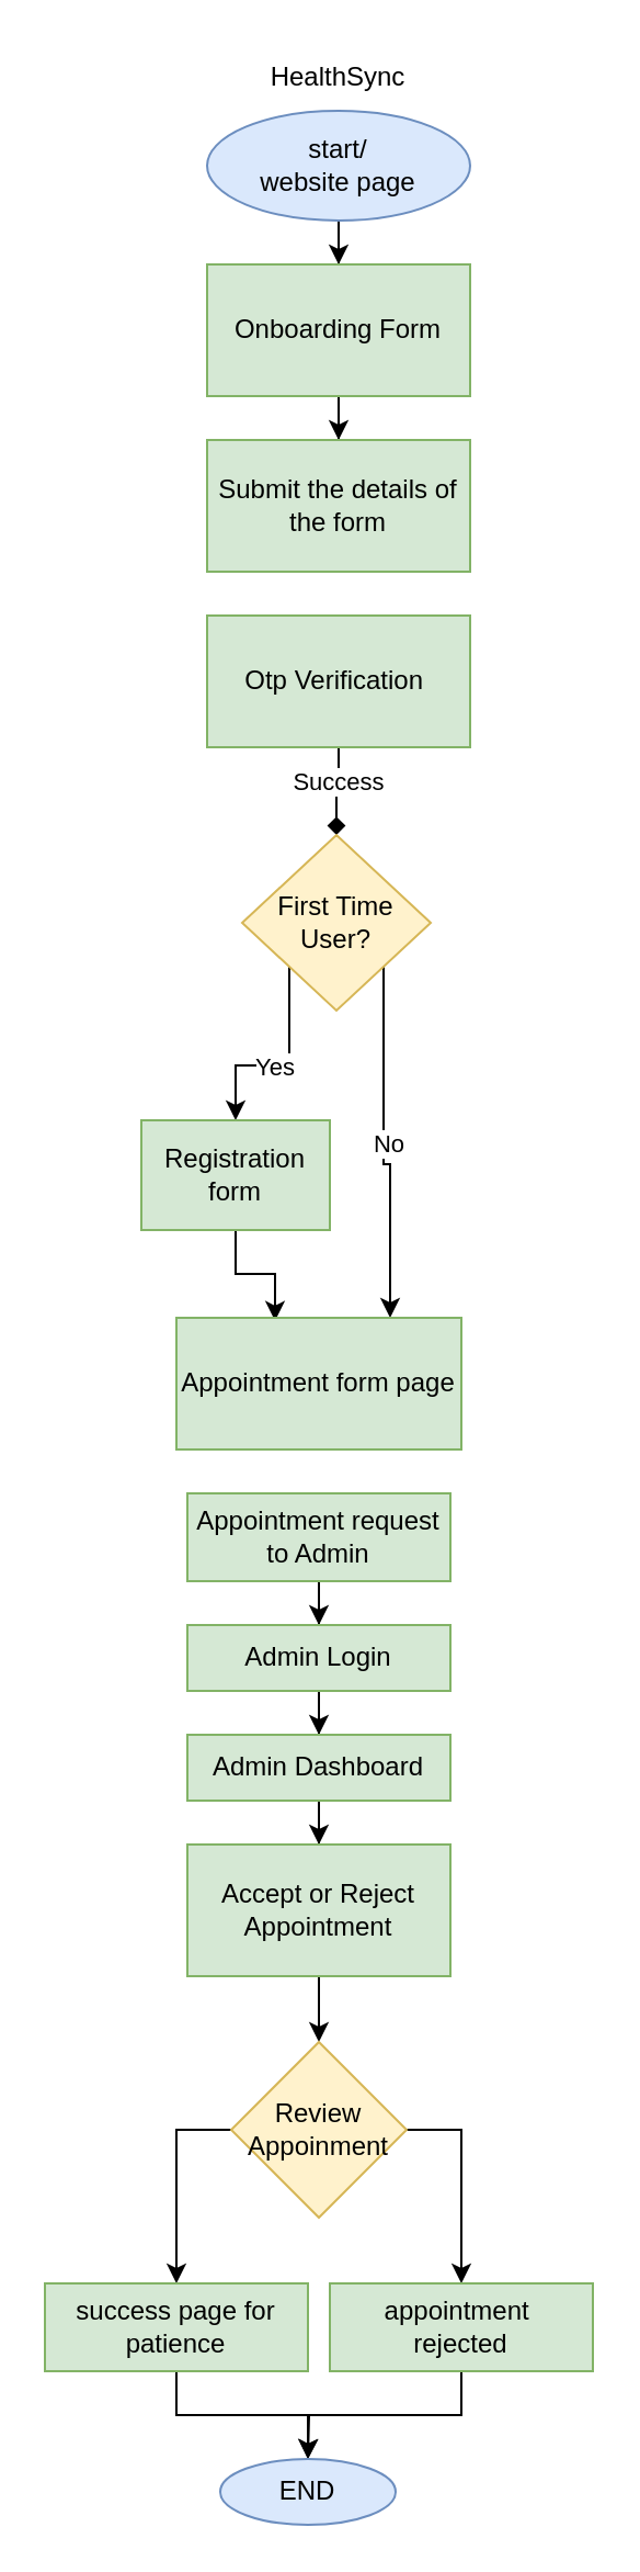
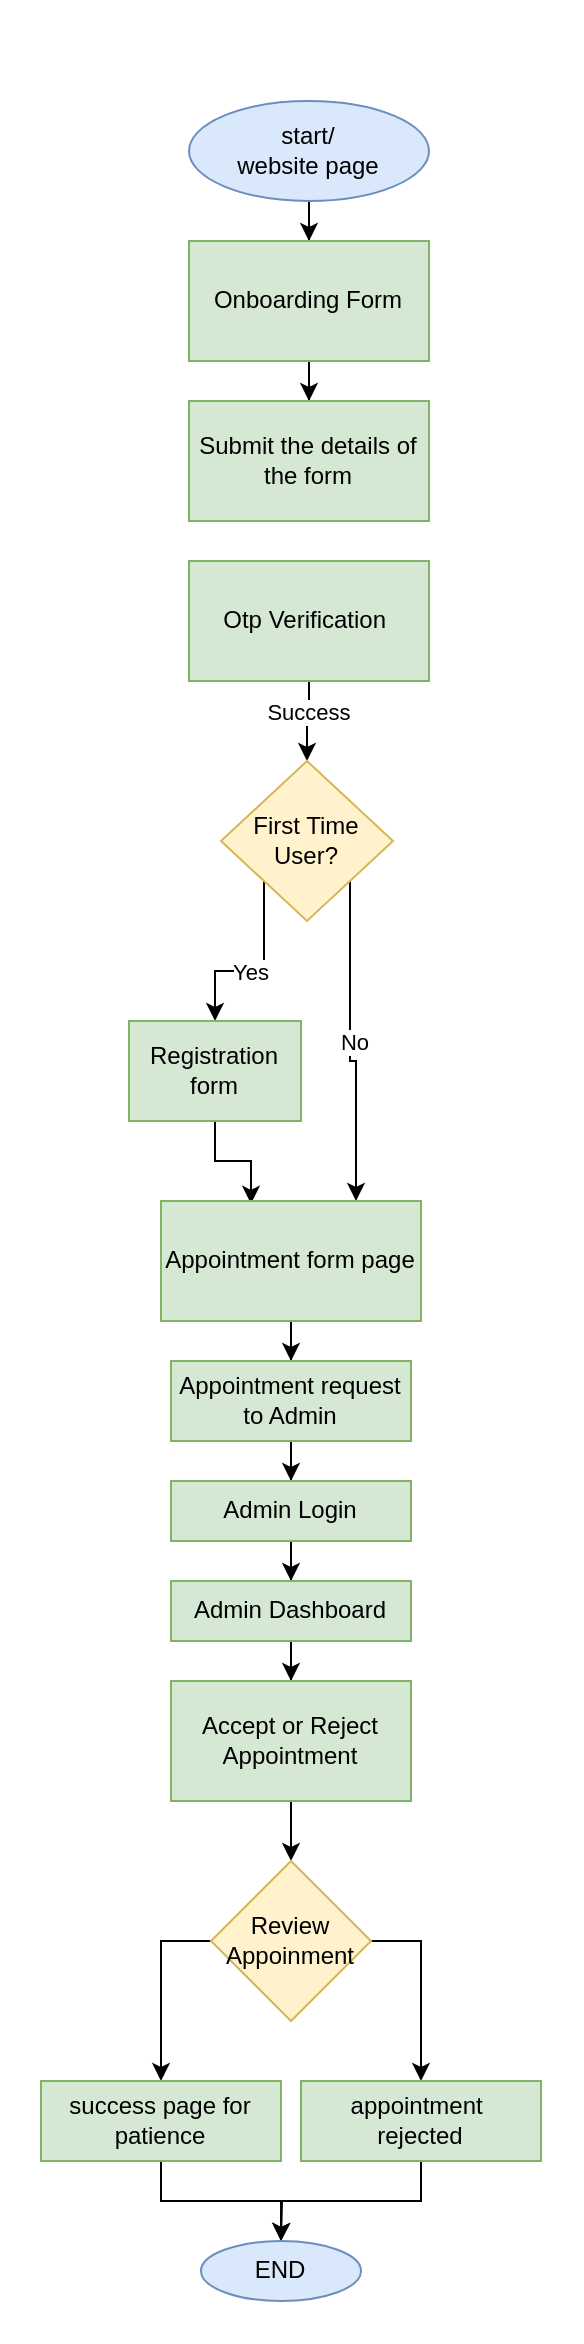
- <mxCell id="2" value="HealthSync" style="text;html=1;align=center;verticalAlign=middle;whiteSpace=wrap;rounded=0;" vertex="1" parent="1"><mxGeometry x="124" y="20" width="60" height="30" as="geometry" /></mxCell>
- <mxCell id="8" style="edgeStyle=orthogonalEdgeStyle;rounded=0;orthogonalLoop=1;jettySize=auto;html=1;exitX=0.5;exitY=1;exitDx=0;exitDy=0;entryX=0.5;entryY=0;entryDx=0;entryDy=0;endArrow=diamond;" edge="1" parent="1" source="10" target="15"><mxGeometry relative="1" as="geometry" /></mxCell>
+ <mxCell id="8" style="edgeStyle=orthogonalEdgeStyle;rounded=0;orthogonalLoop=1;jettySize=auto;html=1;exitX=0.5;exitY=1;exitDx=0;exitDy=0;entryX=0.5;entryY=0;entryDx=0;entryDy=0;" edge="1" parent="1" source="10" target="15"><mxGeometry relative="1" as="geometry" /></mxCell>
+ <mxCell id="18" style="edgeStyle=orthogonalEdgeStyle;rounded=0;orthogonalLoop=1;jettySize=auto;html=1;exitX=0.5;exitY=1;exitDx=0;exitDy=0;" edge="1" parent="1" source="19" target="21"><mxGeometry relative="1" as="geometry"><mxPoint x="145" y="690" as="targetPoint" /></mxGeometry></mxCell>
